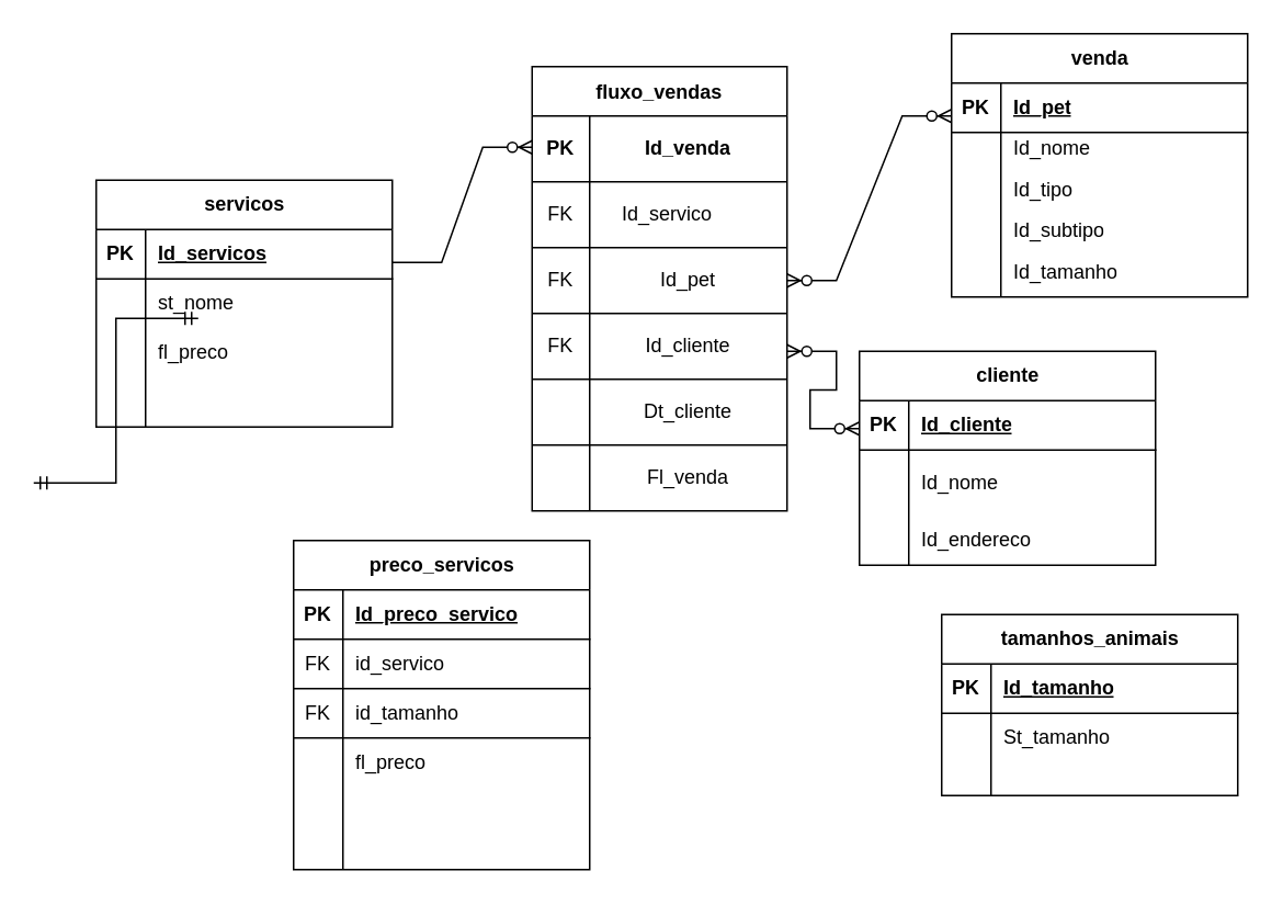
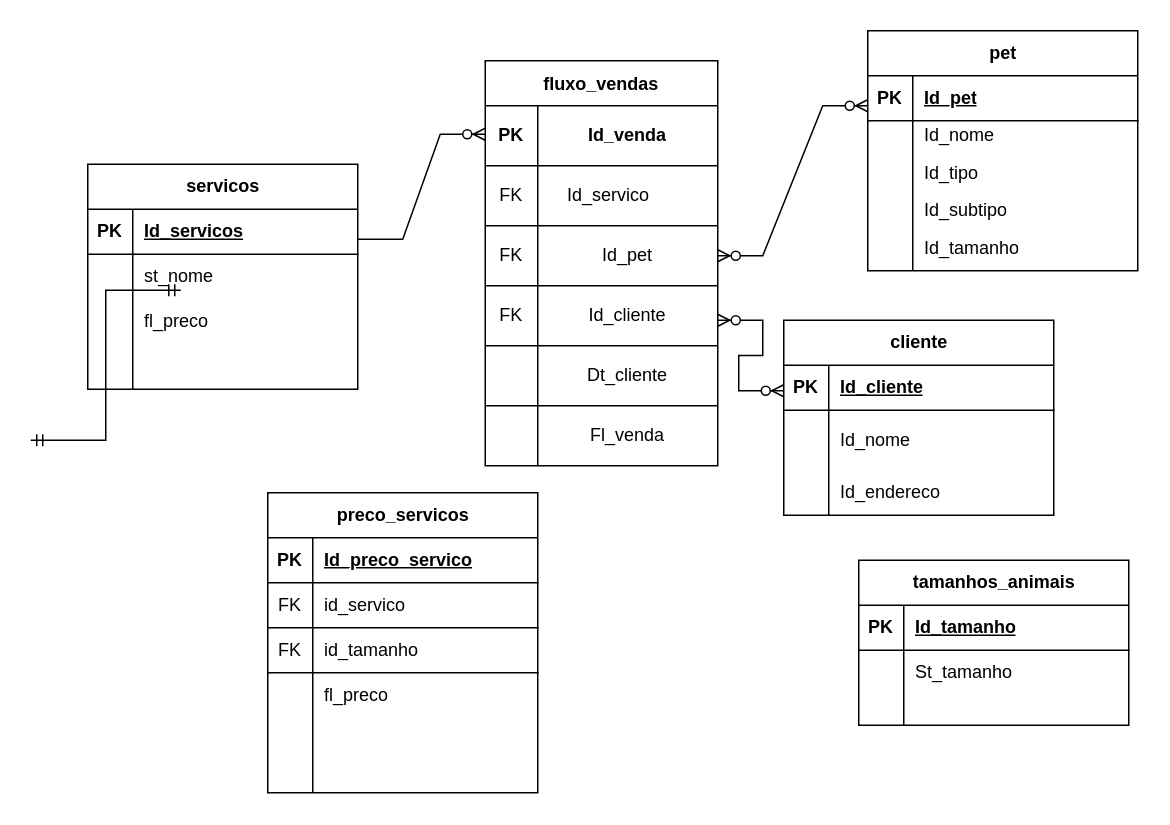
- <mxCell id="4" value="venda" style="shape=table;startSize=30;container=1;collapsible=1;childLayout=tableLayout;fixedRows=1;rowLines=0;fontStyle=1;align=center;resizeLast=1;html=1;movable=1;resizable=1;rotatable=1;deletable=1;editable=1;locked=0;connectable=1;" parent="1" vertex="1"><mxGeometry x="578" y="20" width="180" height="160" as="geometry" /></mxCell>
+ <mxCell id="4" value="pet" style="shape=table;startSize=30;container=1;collapsible=1;childLayout=tableLayout;fixedRows=1;rowLines=0;fontStyle=1;align=center;resizeLast=1;html=1;movable=1;resizable=1;rotatable=1;deletable=1;editable=1;locked=0;connectable=1;" parent="1" vertex="1"><mxGeometry x="578" y="20" width="180" height="160" as="geometry" /></mxCell>
